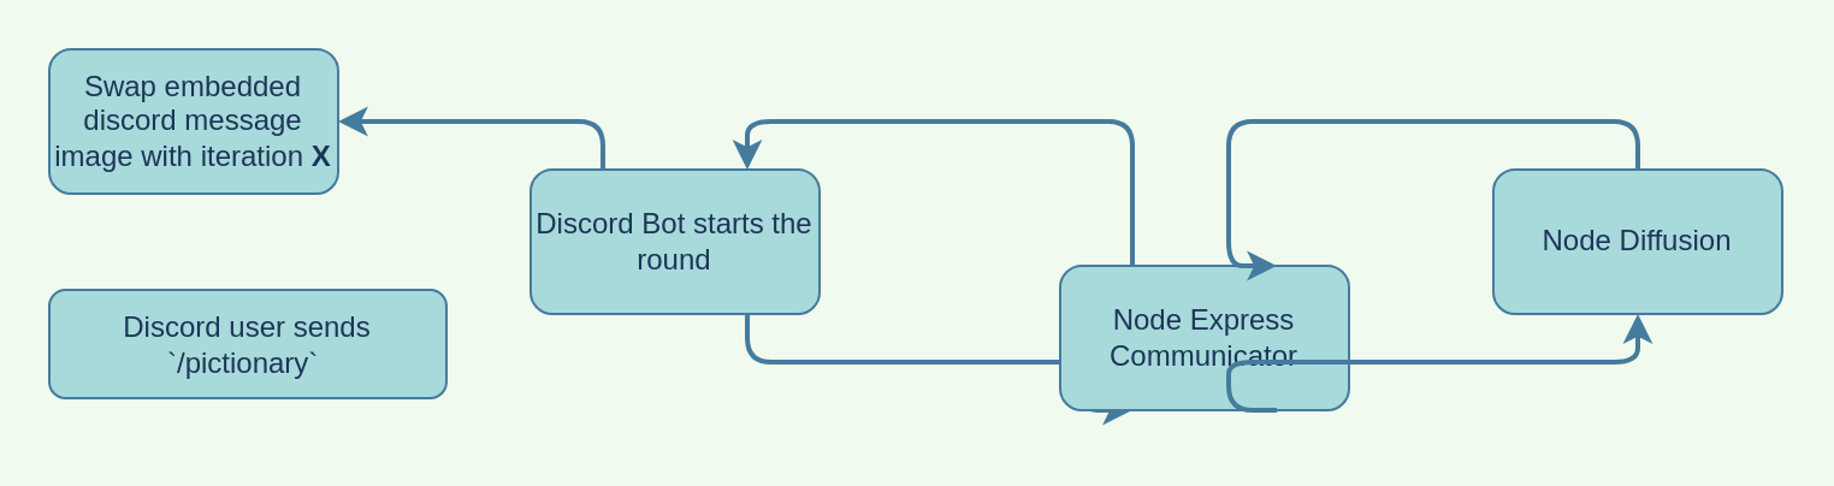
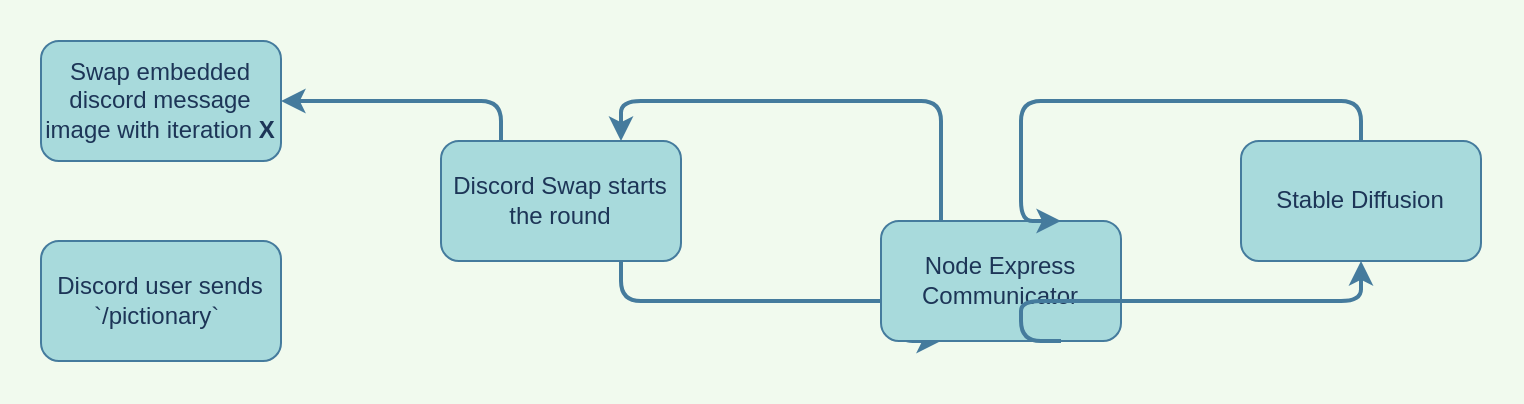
- <mxCell id="5" value="Discord Bot starts the round" style="rounded=1;whiteSpace=wrap;html=1;fillColor=#A8DADC;strokeColor=#457B9D;fontColor=#1D3557;shadow=0;sketch=0;gradientColor=none;fillStyle=solid;strokeWidth=1;perimeterSpacing=0;glass=0;" parent="1" vertex="1"><mxGeometry x="220" y="70" width="120" height="60" as="geometry" /></mxCell>
+ <mxCell id="5" value="Discord Swap starts the round" style="rounded=1;whiteSpace=wrap;html=1;fillColor=#A8DADC;strokeColor=#457B9D;fontColor=#1D3557;shadow=0;sketch=0;gradientColor=none;fillStyle=solid;strokeWidth=1;perimeterSpacing=0;glass=0;" parent="1" vertex="1"><mxGeometry x="220" y="70" width="120" height="60" as="geometry" /></mxCell>
- <mxCell id="9" value="Node Diffusion" style="rounded=1;whiteSpace=wrap;html=1;fillColor=#A8DADC;strokeColor=#457B9D;fontColor=#1D3557;shadow=0;sketch=0;gradientColor=none;fillStyle=solid;strokeWidth=1;perimeterSpacing=0;glass=0;" parent="1" vertex="1"><mxGeometry x="620" y="70" width="120" height="60" as="geometry" /></mxCell>
+ <mxCell id="9" value="Stable Diffusion" style="rounded=1;whiteSpace=wrap;html=1;fillColor=#A8DADC;strokeColor=#457B9D;fontColor=#1D3557;shadow=0;sketch=0;gradientColor=none;fillStyle=solid;strokeWidth=1;perimeterSpacing=0;glass=0;" parent="1" vertex="1"><mxGeometry x="620" y="70" width="120" height="60" as="geometry" /></mxCell>
- <mxCell id="2" value="Discord user sends `/pictionary`&amp;nbsp;" style="rounded=1;whiteSpace=wrap;html=1;fillColor=#A8DADC;strokeColor=#457B9D;fontColor=#1D3557;shadow=0;sketch=0;gradientColor=none;fillStyle=solid;strokeWidth=1;perimeterSpacing=0;glass=0;" parent="1" vertex="1"><mxGeometry x="20" y="120" width="165" height="45" as="geometry" /></mxCell>
+ <mxCell id="2" value="Discord user sends `/pictionary`&amp;nbsp;" style="rounded=1;whiteSpace=wrap;html=1;fillColor=#A8DADC;strokeColor=#457B9D;fontColor=#1D3557;shadow=0;sketch=0;gradientColor=none;fillStyle=solid;strokeWidth=1;perimeterSpacing=0;glass=0;" parent="1" vertex="1"><mxGeometry x="20" y="120" width="120" height="60" as="geometry" /></mxCell>
